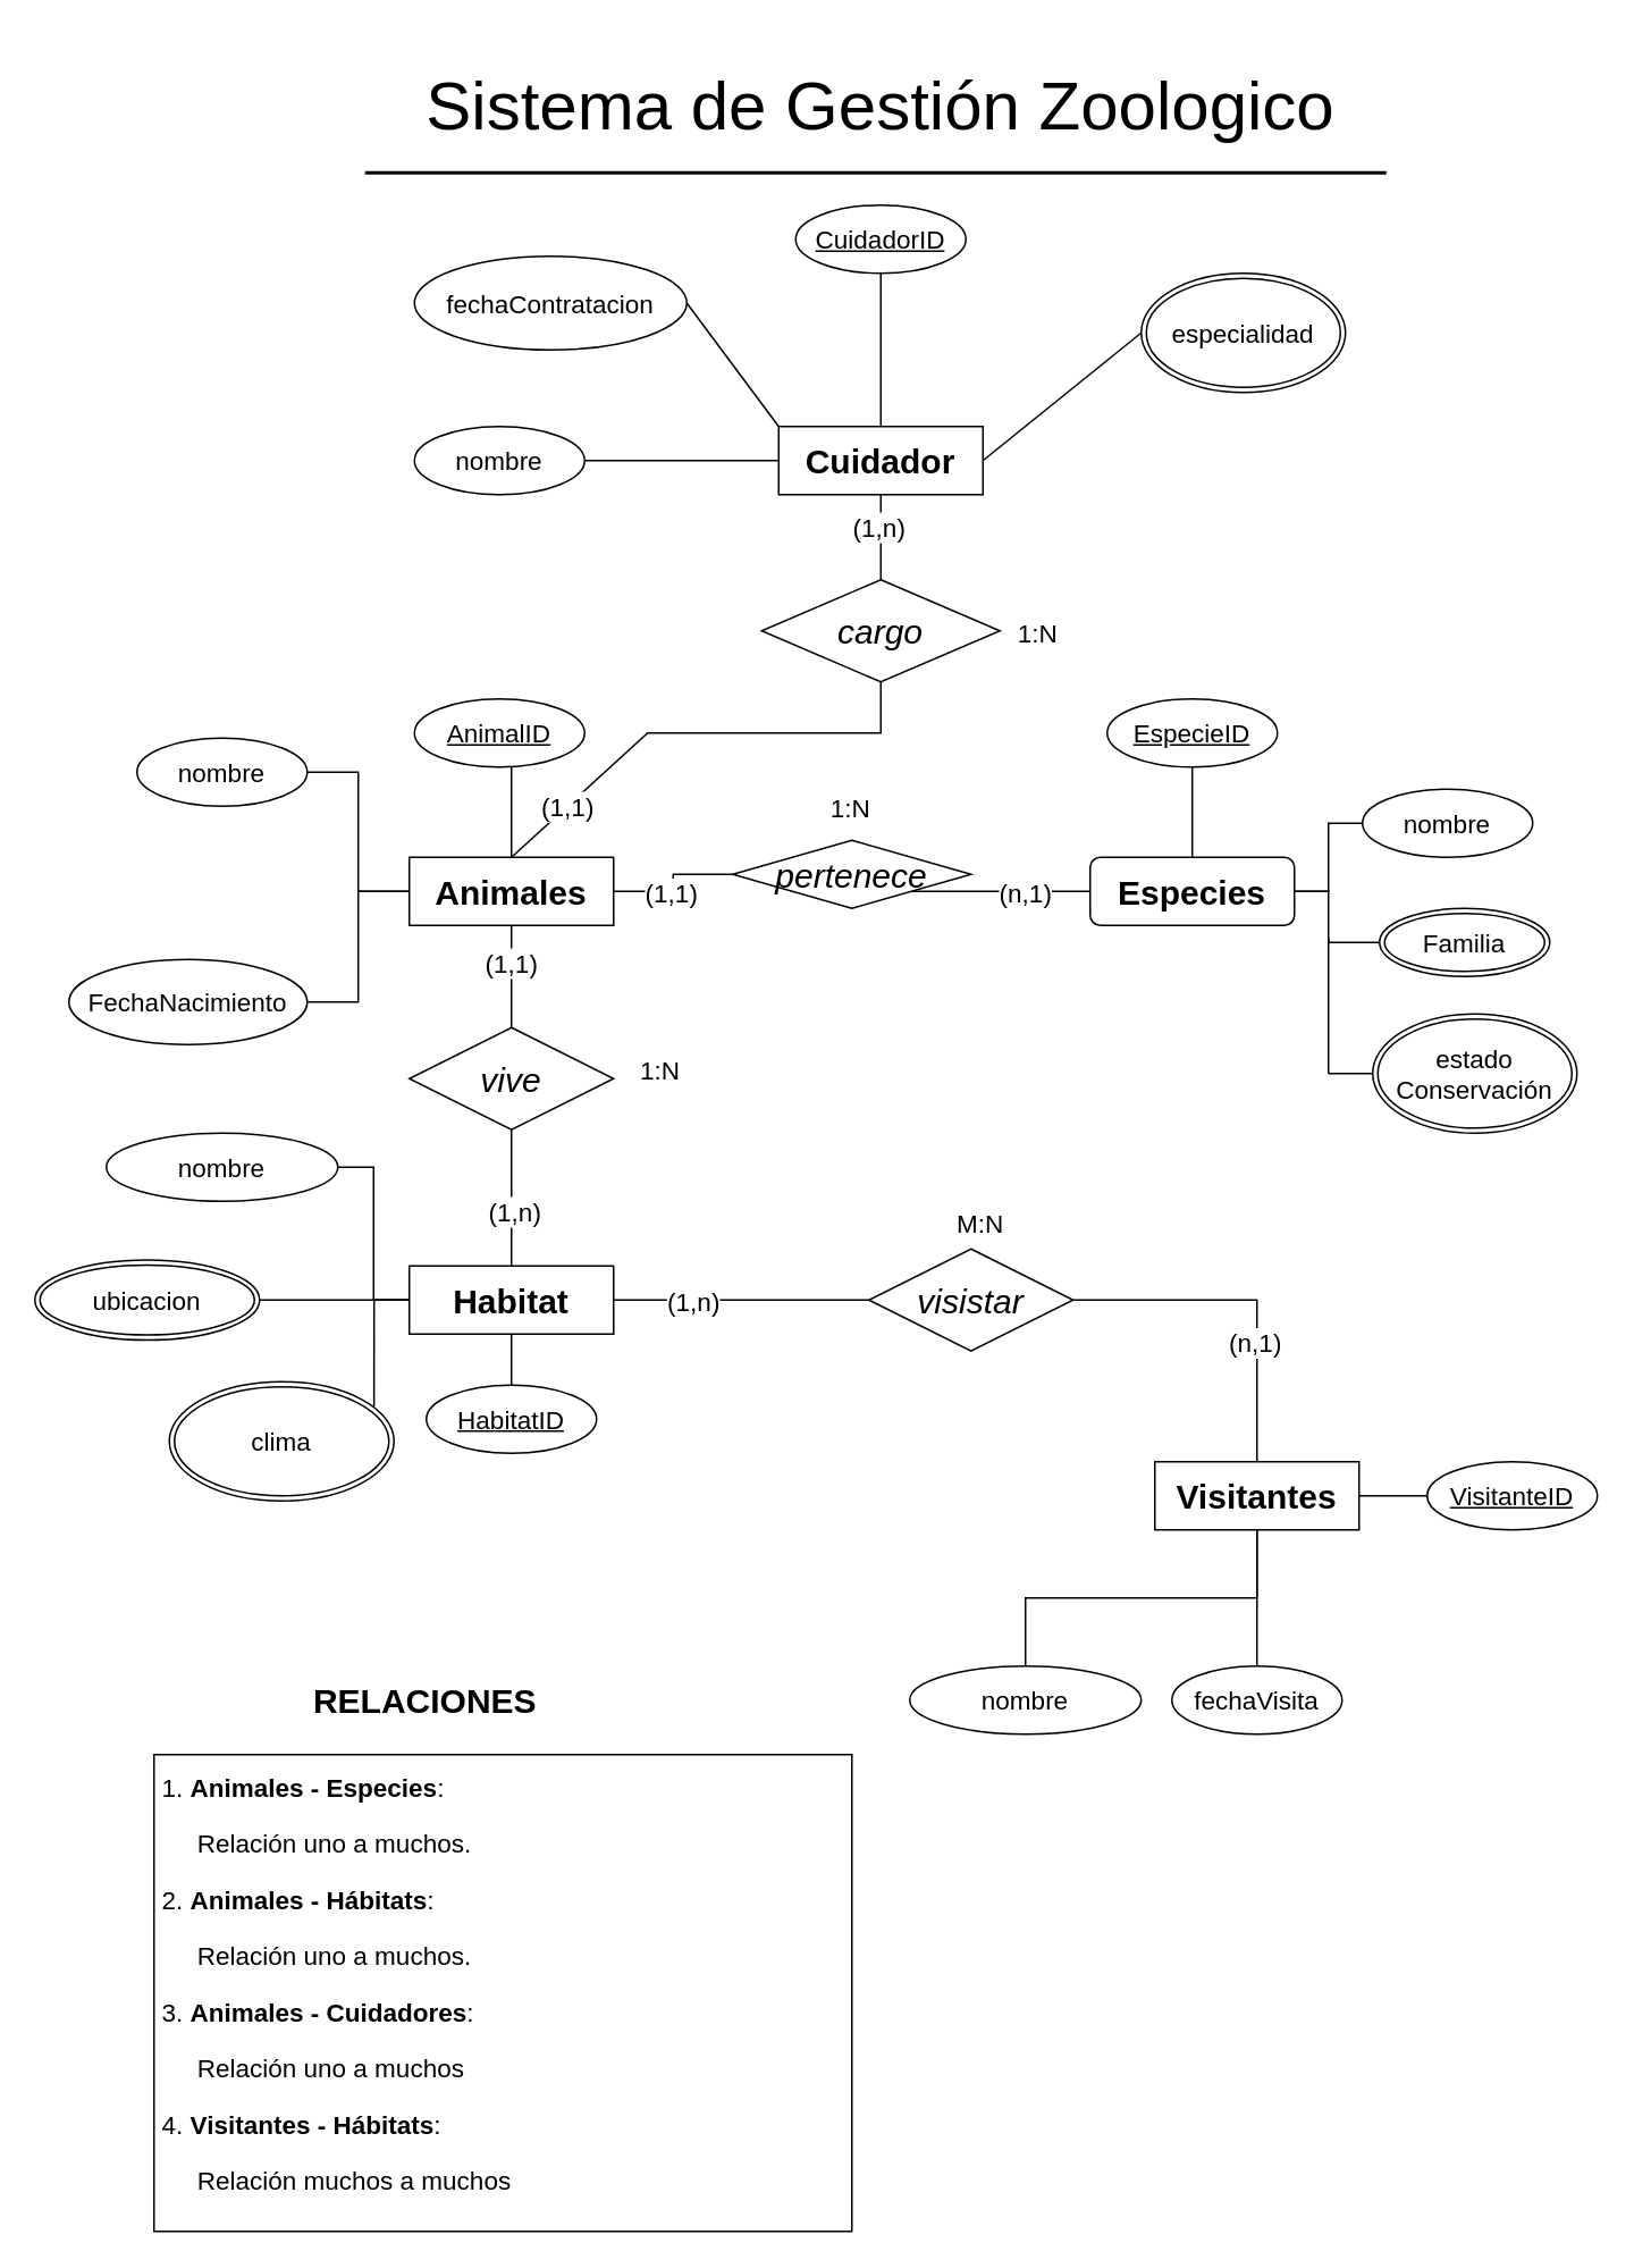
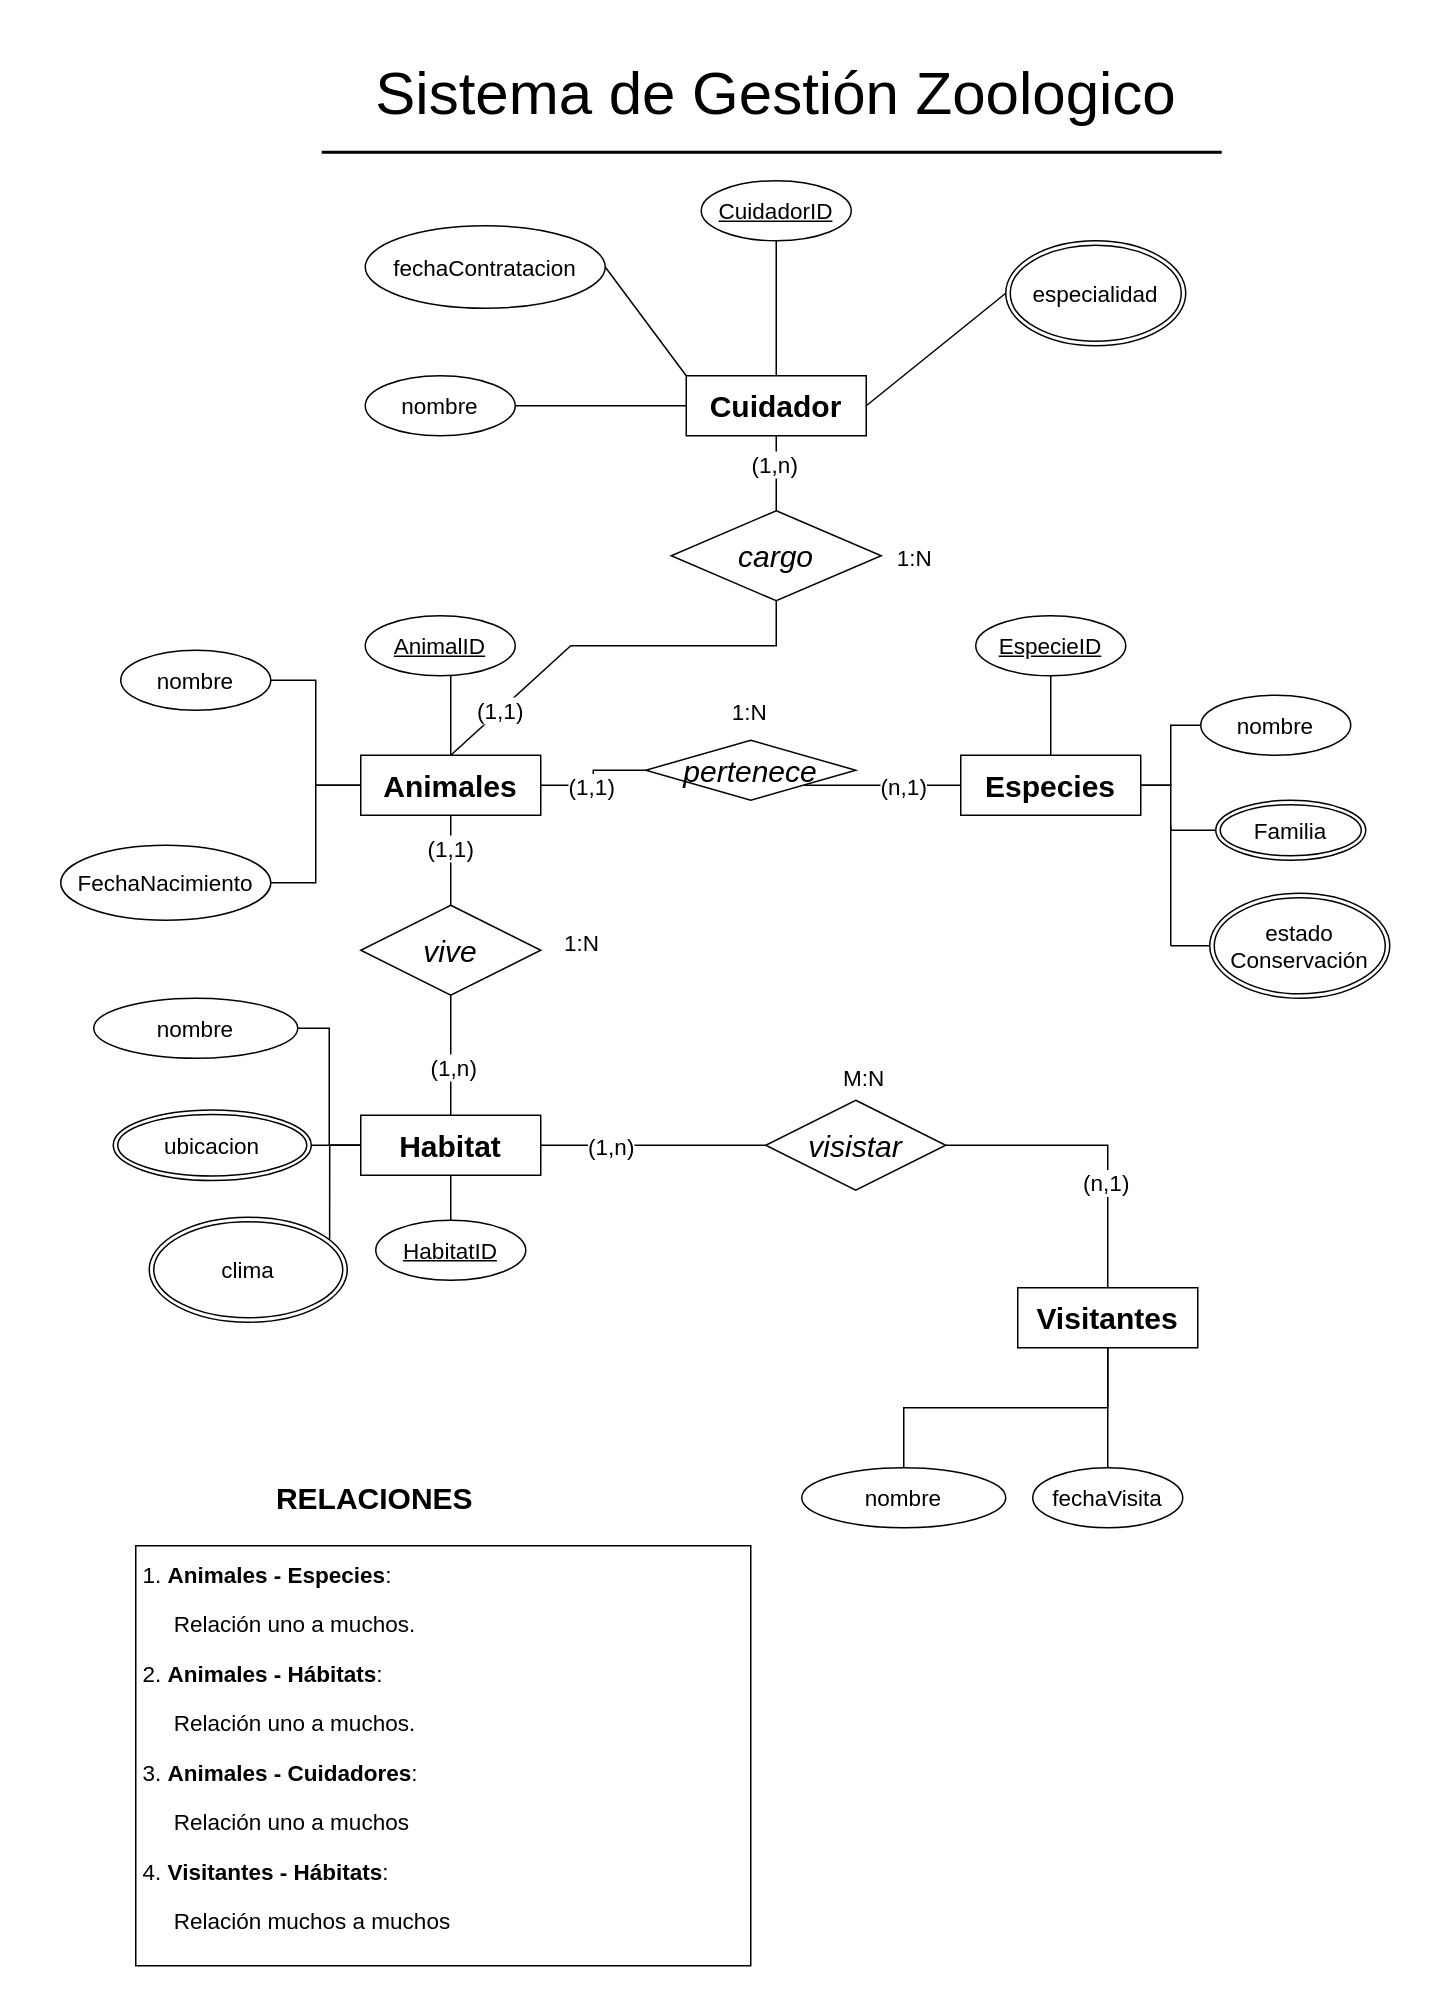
- <mxCell id="16" value="Especies" style="whiteSpace=wrap;html=1;align=center;fontSize=20;fontStyle=1;rounded=1;" parent="1" vertex="1"><mxGeometry x="640" y="503" width="120" height="40" as="geometry" /></mxCell>
+ <mxCell id="16" value="Especies" style="whiteSpace=wrap;html=1;align=center;fontSize=20;fontStyle=1" parent="1" vertex="1"><mxGeometry x="640" y="503" width="120" height="40" as="geometry" /></mxCell>
- <mxCell id="55" value="ubicacion" style="ellipse;shape=doubleEllipse;margin=3;whiteSpace=wrap;html=1;align=center;fontSize=15;" parent="1" vertex="1"><mxGeometry y="739.5" width="132" height="47" as="geometry" x="20" /></mxCell>
+ <mxCell id="55" value="ubicacion" style="ellipse;shape=doubleEllipse;margin=3;whiteSpace=wrap;html=1;align=center;fontSize=15;" parent="1" vertex="1"><mxGeometry x="75" y="739.5" width="132" height="47" as="geometry" /></mxCell>
- <mxCell id="23" style="edgeStyle=orthogonalEdgeStyle;rounded=0;orthogonalLoop=1;jettySize=auto;html=1;endArrow=none;endFill=0;fontSize=15;" parent="1" source="26" target="27" edge="1"><mxGeometry relative="1" as="geometry" /></mxCell>
- <mxCell id="27" value="VisitanteID" style="ellipse;whiteSpace=wrap;html=1;align=center;fontStyle=4;fontSize=15;" parent="1" vertex="1"><mxGeometry x="838" y="858" width="100" height="40" as="geometry" /></mxCell>
